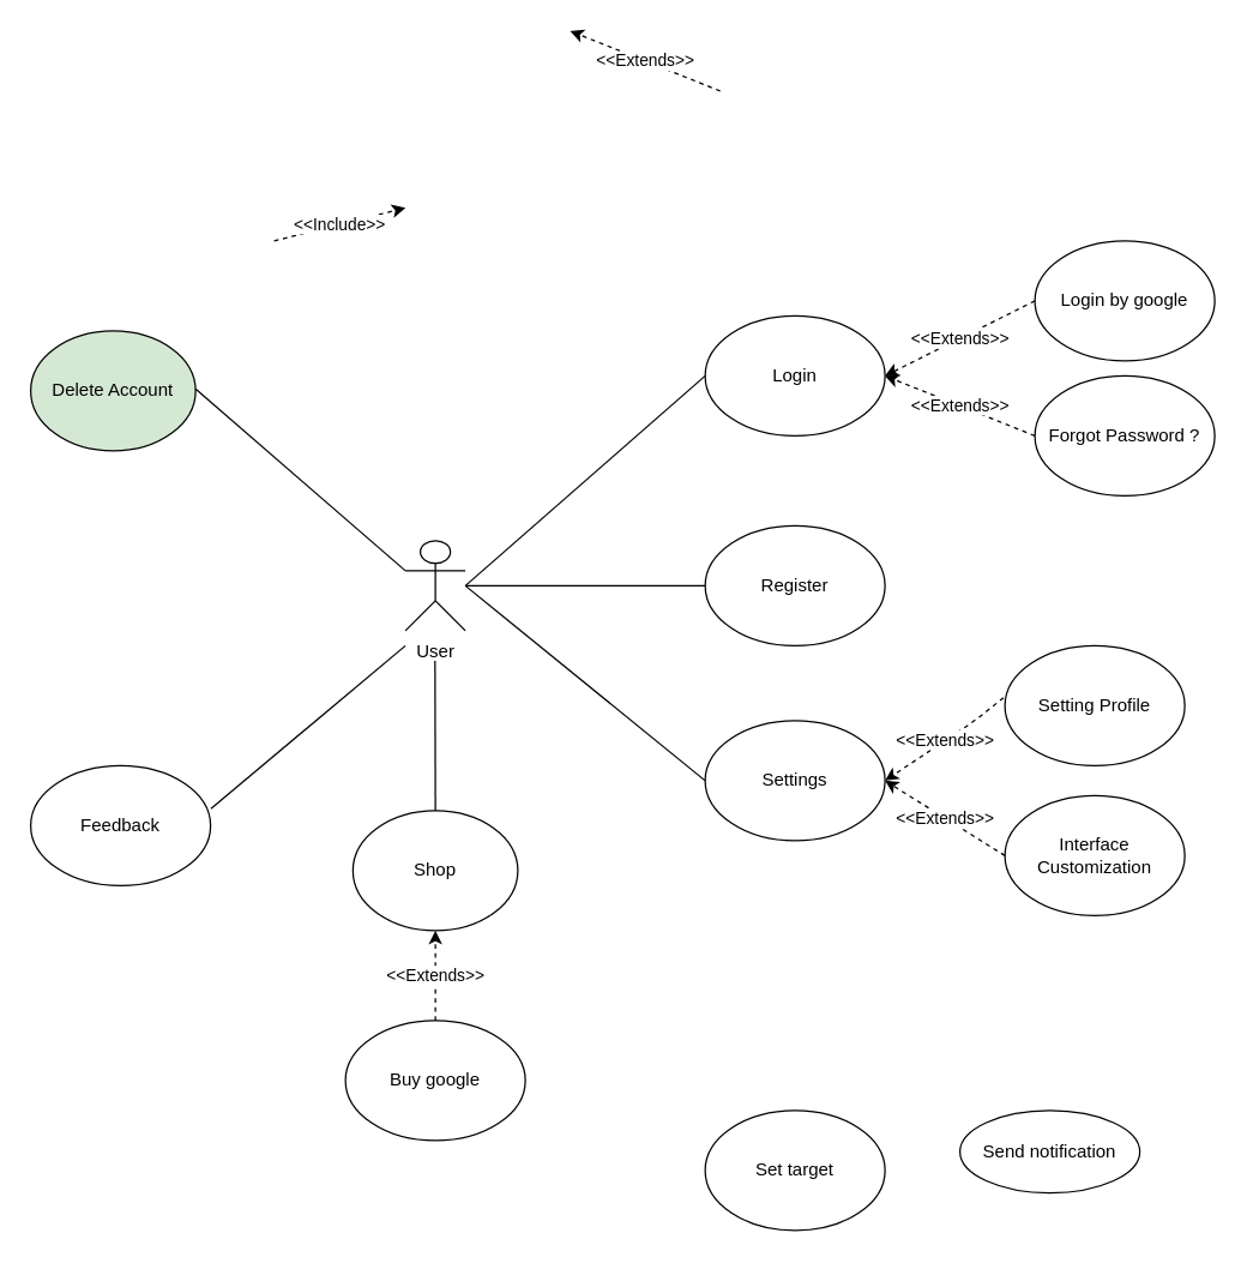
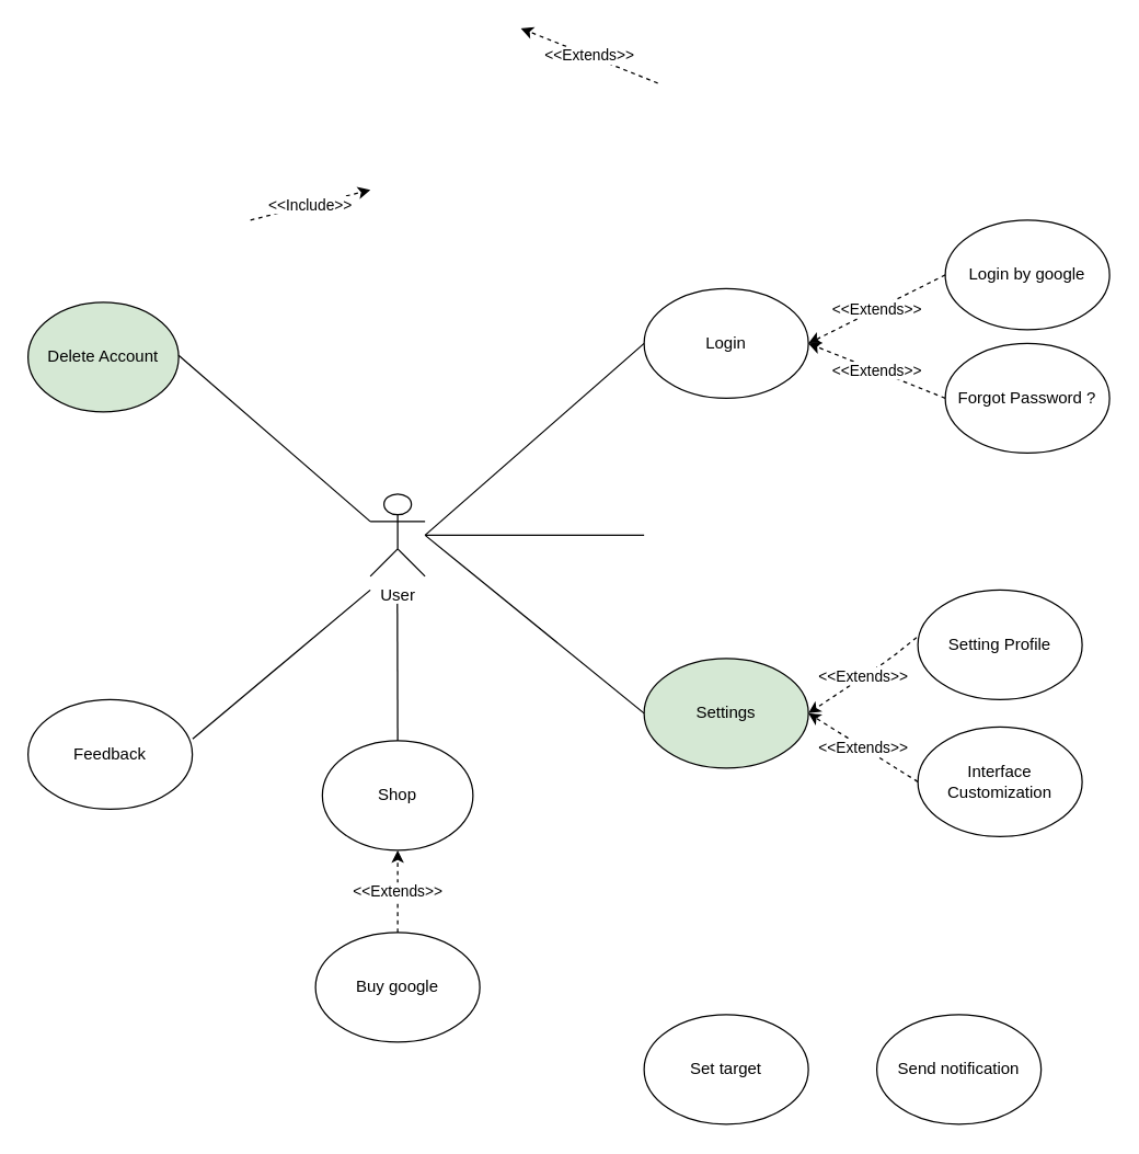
- <mxCell id="3" value="Register" style="ellipse;whiteSpace=wrap;html=1;" parent="1" vertex="1"><mxGeometry x="470" y="350" width="120" height="80" as="geometry" /></mxCell>
- <mxCell id="4" value="Settings" style="ellipse;whiteSpace=wrap;html=1;" parent="1" vertex="1"><mxGeometry x="470" y="480" width="120" height="80" as="geometry" /></mxCell>
+ <mxCell id="4" value="Settings" style="ellipse;whiteSpace=wrap;html=1;fillColor=#d5e8d4;" parent="1" vertex="1"><mxGeometry x="470" y="480" width="120" height="80" as="geometry" /></mxCell>
- <mxCell id="11" value="Send notification" style="ellipse;whiteSpace=wrap;html=1;" parent="1" vertex="1"><mxGeometry x="640" y="740" width="120" height="55" as="geometry" /></mxCell>
+ <mxCell id="11" value="Send notification" style="ellipse;whiteSpace=wrap;html=1;" parent="1" vertex="1"><mxGeometry x="640" y="740" width="120" height="80" as="geometry" /></mxCell>
